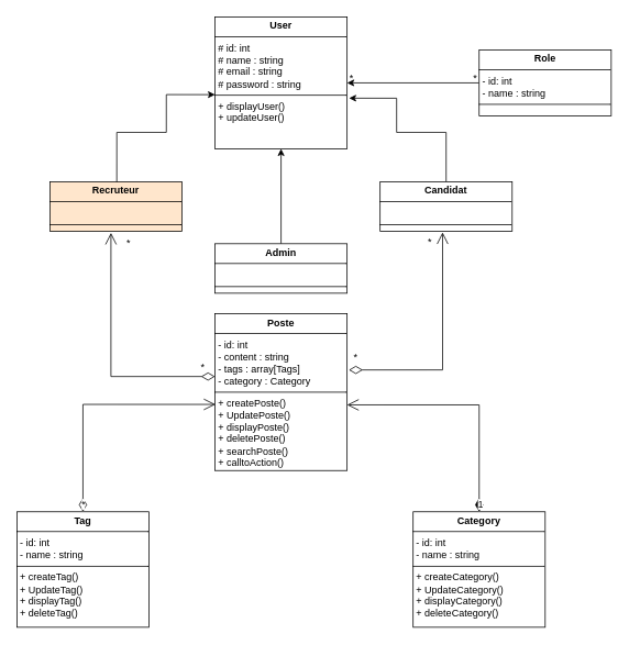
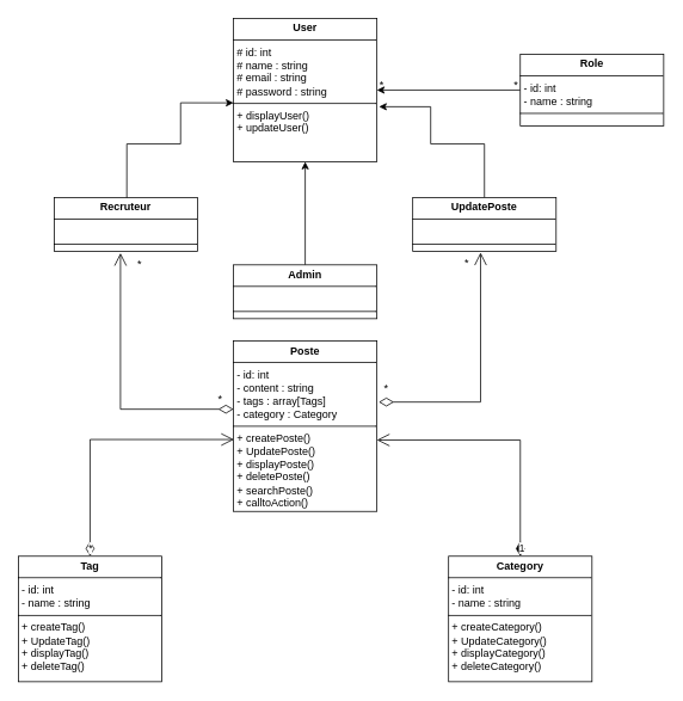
- <mxCell id="13" value="&lt;p style=&quot;margin:0px;margin-top:4px;text-align:center;&quot;&gt;&lt;b&gt;Candidat&lt;/b&gt;&lt;/p&gt;&lt;hr size=&quot;1&quot; style=&quot;border-style:solid;&quot;&gt;&lt;p style=&quot;margin:0px;margin-left:4px;&quot;&gt;&lt;br&gt;&lt;/p&gt;&lt;hr size=&quot;1&quot; style=&quot;border-style:solid;&quot;&gt;&lt;p style=&quot;margin:0px;margin-left:4px;&quot;&gt;&lt;br&gt;&lt;/p&gt;" style="verticalAlign=top;align=left;overflow=fill;html=1;whiteSpace=wrap;" vertex="1" parent="1"><mxGeometry x="460" width="160" height="60" as="geometry" y="220" /></mxCell>
+ <mxCell id="13" value="&lt;p style=&quot;margin:0px;margin-top:4px;text-align:center;&quot;&gt;&lt;b&gt;UpdatePoste&lt;/b&gt;&lt;/p&gt;&lt;hr size=&quot;1&quot; style=&quot;border-style:solid;&quot;&gt;&lt;p style=&quot;margin:0px;margin-left:4px;&quot;&gt;&lt;br&gt;&lt;/p&gt;&lt;hr size=&quot;1&quot; style=&quot;border-style:solid;&quot;&gt;&lt;p style=&quot;margin:0px;margin-left:4px;&quot;&gt;&lt;br&gt;&lt;/p&gt;" style="verticalAlign=top;align=left;overflow=fill;html=1;whiteSpace=wrap;" vertex="1" parent="1"><mxGeometry x="460" width="160" height="60" as="geometry" y="220" /></mxCell>
- <mxCell id="16" value="&lt;p style=&quot;margin:0px;margin-top:4px;text-align:center;&quot;&gt;&lt;b&gt;Recruteur&lt;/b&gt;&lt;/p&gt;&lt;hr size=&quot;1&quot; style=&quot;border-style:solid;&quot;&gt;&lt;p style=&quot;margin:0px;margin-left:4px;&quot;&gt;&lt;br&gt;&lt;/p&gt;&lt;hr size=&quot;1&quot; style=&quot;border-style:solid;&quot;&gt;&lt;p style=&quot;margin:0px;margin-left:4px;&quot;&gt;&lt;br&gt;&lt;/p&gt;" style="verticalAlign=top;align=left;overflow=fill;html=1;whiteSpace=wrap;fillColor=#ffe6cc;" vertex="1" parent="1"><mxGeometry x="60" width="160" height="60" as="geometry" y="220" /></mxCell>
+ <mxCell id="16" value="&lt;p style=&quot;margin:0px;margin-top:4px;text-align:center;&quot;&gt;&lt;b&gt;Recruteur&lt;/b&gt;&lt;/p&gt;&lt;hr size=&quot;1&quot; style=&quot;border-style:solid;&quot;&gt;&lt;p style=&quot;margin:0px;margin-left:4px;&quot;&gt;&lt;br&gt;&lt;/p&gt;&lt;hr size=&quot;1&quot; style=&quot;border-style:solid;&quot;&gt;&lt;p style=&quot;margin:0px;margin-left:4px;&quot;&gt;&lt;br&gt;&lt;/p&gt;" style="verticalAlign=top;align=left;overflow=fill;html=1;whiteSpace=wrap;" vertex="1" parent="1"><mxGeometry x="60" width="160" height="60" as="geometry" y="220" /></mxCell>
